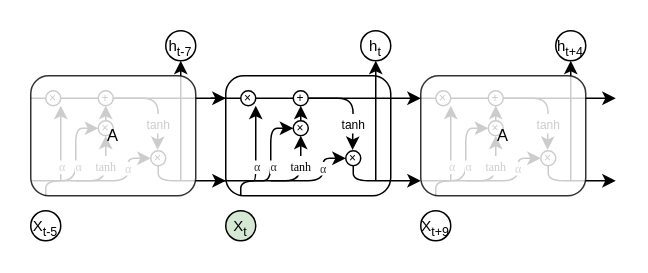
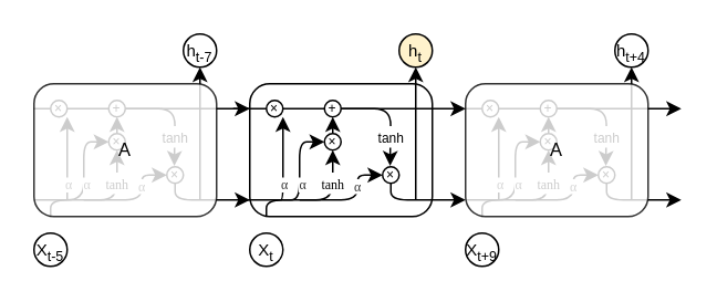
- <mxCell id="23" value="&lt;font style=&quot;font-size: 10px;&quot;&gt;h&lt;sub&gt;t&lt;/sub&gt;&lt;/font&gt;" style="ellipse;whiteSpace=wrap;html=1;aspect=fixed;" vertex="1" parent="1"><mxGeometry x="240" y="20" width="20" height="20" as="geometry" /></mxCell>
+ <mxCell id="23" value="&lt;font style=&quot;font-size: 10px;&quot;&gt;h&lt;sub&gt;t&lt;/sub&gt;&lt;/font&gt;" style="ellipse;whiteSpace=wrap;html=1;aspect=fixed;fillColor=#fff2cc;" vertex="1" parent="1"><mxGeometry x="240" y="20" width="20" height="20" as="geometry" /></mxCell>
- <mxCell id="22" value="&lt;font style=&quot;font-size: 10px;&quot;&gt;X&lt;sub&gt;t&lt;/sub&gt;&lt;/font&gt;" style="ellipse;whiteSpace=wrap;html=1;aspect=fixed;fillColor=#d5e8d4;" vertex="1" parent="1"><mxGeometry x="150" y="140" width="20" height="20" as="geometry" /></mxCell>
+ <mxCell id="22" value="&lt;font style=&quot;font-size: 10px;&quot;&gt;X&lt;sub&gt;t&lt;/sub&gt;&lt;/font&gt;" style="ellipse;whiteSpace=wrap;html=1;aspect=fixed;" vertex="1" parent="1"><mxGeometry x="150" y="140" width="20" height="20" as="geometry" /></mxCell>
